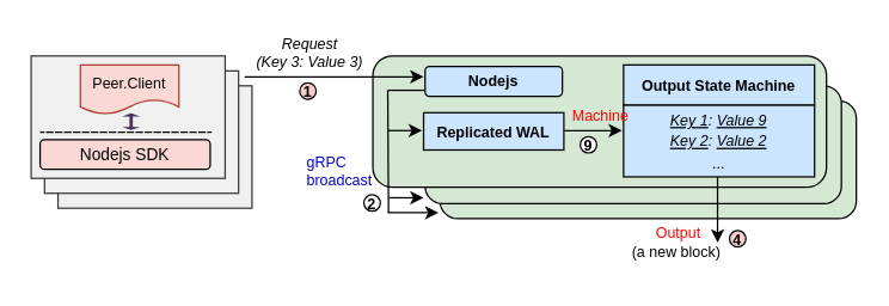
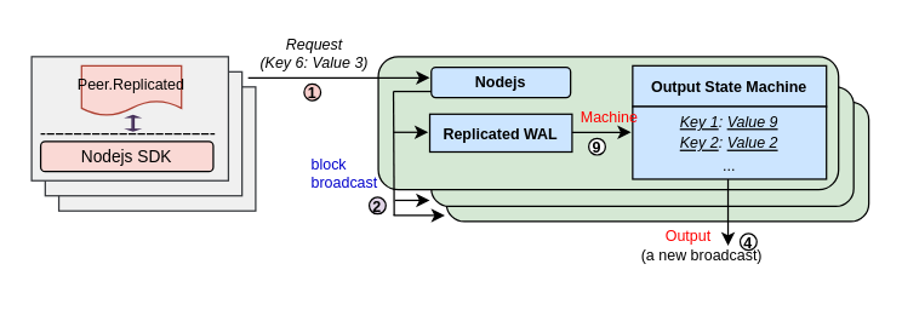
- <mxCell id="27" value="&lt;font color=&quot;#000000&quot;&gt;&lt;i&gt;Request &lt;br&gt;(Key 3: Value 3)&lt;/i&gt;&lt;/font&gt;" style="text;html=1;strokeColor=none;fillColor=none;align=center;verticalAlign=middle;whiteSpace=wrap;rounded=0;shadow=0;fontSize=10;fontColor=#0000CC;" vertex="1" parent="1"><mxGeometry x="167" y="20" width="80" height="30" as="geometry" /></mxCell>
+ <mxCell id="27" value="&lt;font color=&quot;#000000&quot;&gt;&lt;i&gt;Request &lt;br&gt;(Key 6: Value 3)&lt;/i&gt;&lt;/font&gt;" style="text;html=1;strokeColor=none;fillColor=none;align=center;verticalAlign=middle;whiteSpace=wrap;rounded=0;shadow=0;fontSize=10;fontColor=#0000CC;" vertex="1" parent="1"><mxGeometry x="167" y="20" width="80" height="30" as="geometry" /></mxCell>
- <mxCell id="10" value="&lt;font style=&quot;font-size: 10px;&quot;&gt;Peer.Client&lt;/font&gt;" style="shape=document;whiteSpace=wrap;html=1;boundedLbl=1;fillColor=#fad9d5;strokeColor=#ae4132;" vertex="1" parent="1"><mxGeometry x="53" y="43" width="66" height="33" as="geometry" /></mxCell>
+ <mxCell id="10" value="&lt;font style=&quot;font-size: 10px;&quot;&gt;Peer.Replicated&lt;/font&gt;" style="shape=document;whiteSpace=wrap;html=1;boundedLbl=1;fillColor=#fad9d5;strokeColor=#ae4132;" vertex="1" parent="1"><mxGeometry x="53" y="43" width="66" height="33" as="geometry" /></mxCell>
- <mxCell id="31" value="gRPC &#10;broadcast" style="text;strokeColor=none;fillColor=none;align=left;verticalAlign=middle;spacingLeft=4;spacingRight=4;overflow=hidden;points=[[0,0.5],[1,0.5]];portConstraint=eastwest;rotatable=0;fontSize=10;fontColor=#0000CC;" vertex="1" parent="1"><mxGeometry x="199" y="99" width="88" height="30" as="geometry" /></mxCell>
+ <mxCell id="31" value="block &#10;broadcast" style="text;strokeColor=none;fillColor=none;align=left;verticalAlign=middle;spacingLeft=4;spacingRight=4;overflow=hidden;points=[[0,0.5],[1,0.5]];portConstraint=eastwest;rotatable=0;fontSize=10;fontColor=#0000CC;" vertex="1" parent="1"><mxGeometry x="199" y="99" width="88" height="30" as="geometry" /></mxCell>
- <mxCell id="25" value="2" style="ellipse;whiteSpace=wrap;html=1;aspect=fixed;fontSize=10;strokeColor=#000000;fillColor=#FFFFFF;fontStyle=1" vertex="1" parent="1"><mxGeometry x="243" y="130" width="11" height="11" as="geometry" /></mxCell>
+ <mxCell id="25" value="2" style="ellipse;whiteSpace=wrap;html=1;aspect=fixed;fontSize=10;strokeColor=#000000;fillColor=#e1d5e7;fontStyle=1;" vertex="1" parent="1"><mxGeometry x="243" y="130" width="11" height="11" as="geometry" /></mxCell>
- <mxCell id="29" value="4" style="ellipse;whiteSpace=wrap;html=1;aspect=fixed;fontSize=10;strokeColor=#000000;fillColor=#f8cecc;fontStyle=1;" vertex="1" parent="1"><mxGeometry x="488" y="154" width="11" height="11" as="geometry" /></mxCell>
+ <mxCell id="29" value="4" style="ellipse;whiteSpace=wrap;html=1;aspect=fixed;fontSize=10;strokeColor=#000000;fillColor=#FFFFFF;fontStyle=1" vertex="1" parent="1"><mxGeometry x="488" y="154" width="11" height="11" as="geometry" /></mxCell>
- <mxCell id="32" value="(a new block)" style="text;strokeColor=none;fillColor=none;align=left;verticalAlign=middle;spacingLeft=4;spacingRight=4;overflow=hidden;points=[[0,0.5],[1,0.5]];portConstraint=eastwest;rotatable=0;fontSize=10;fontColor=#000000;" vertex="1" parent="1"><mxGeometry x="417" y="153" width="123" height="30" as="geometry" /></mxCell>
+ <mxCell id="32" value="(a new broadcast)" style="text;strokeColor=none;fillColor=none;align=left;verticalAlign=middle;spacingLeft=4;spacingRight=4;overflow=hidden;points=[[0,0.5],[1,0.5]];portConstraint=eastwest;rotatable=0;fontSize=10;fontColor=#000000;" vertex="1" parent="1"><mxGeometry x="417" y="153" width="123" height="30" as="geometry" /></mxCell>
